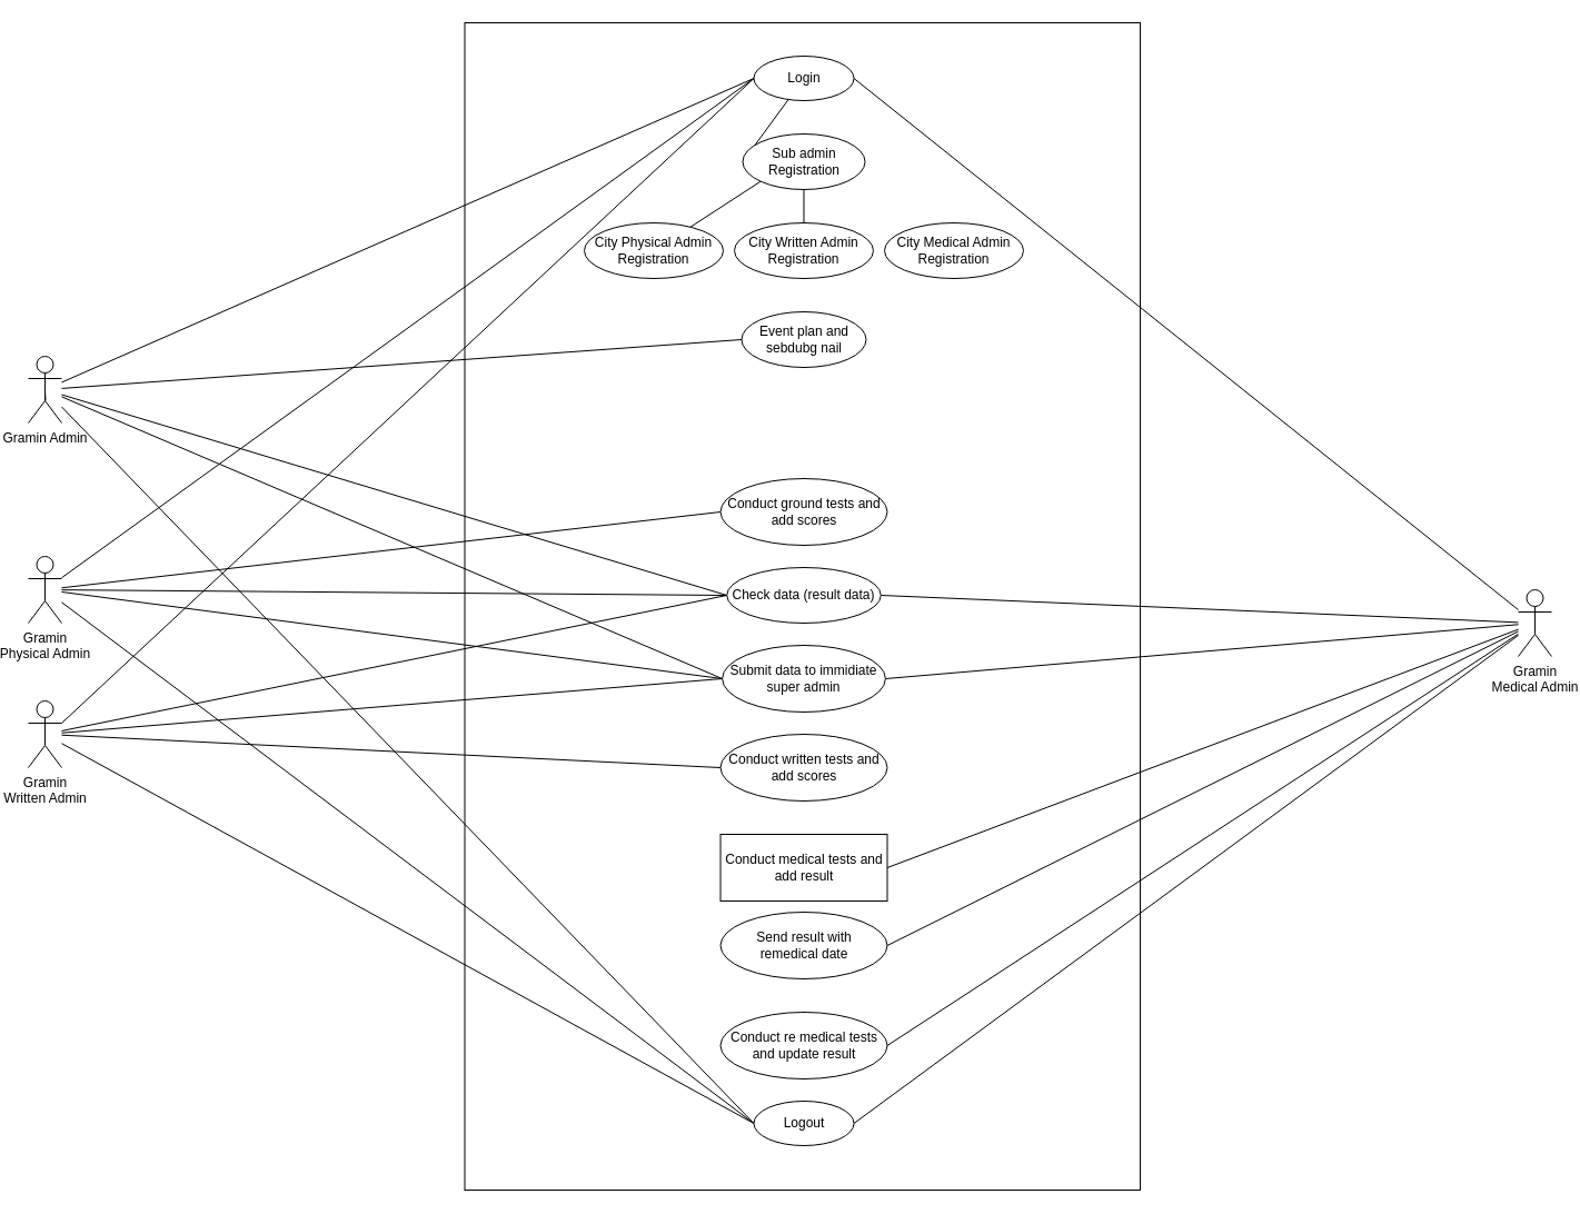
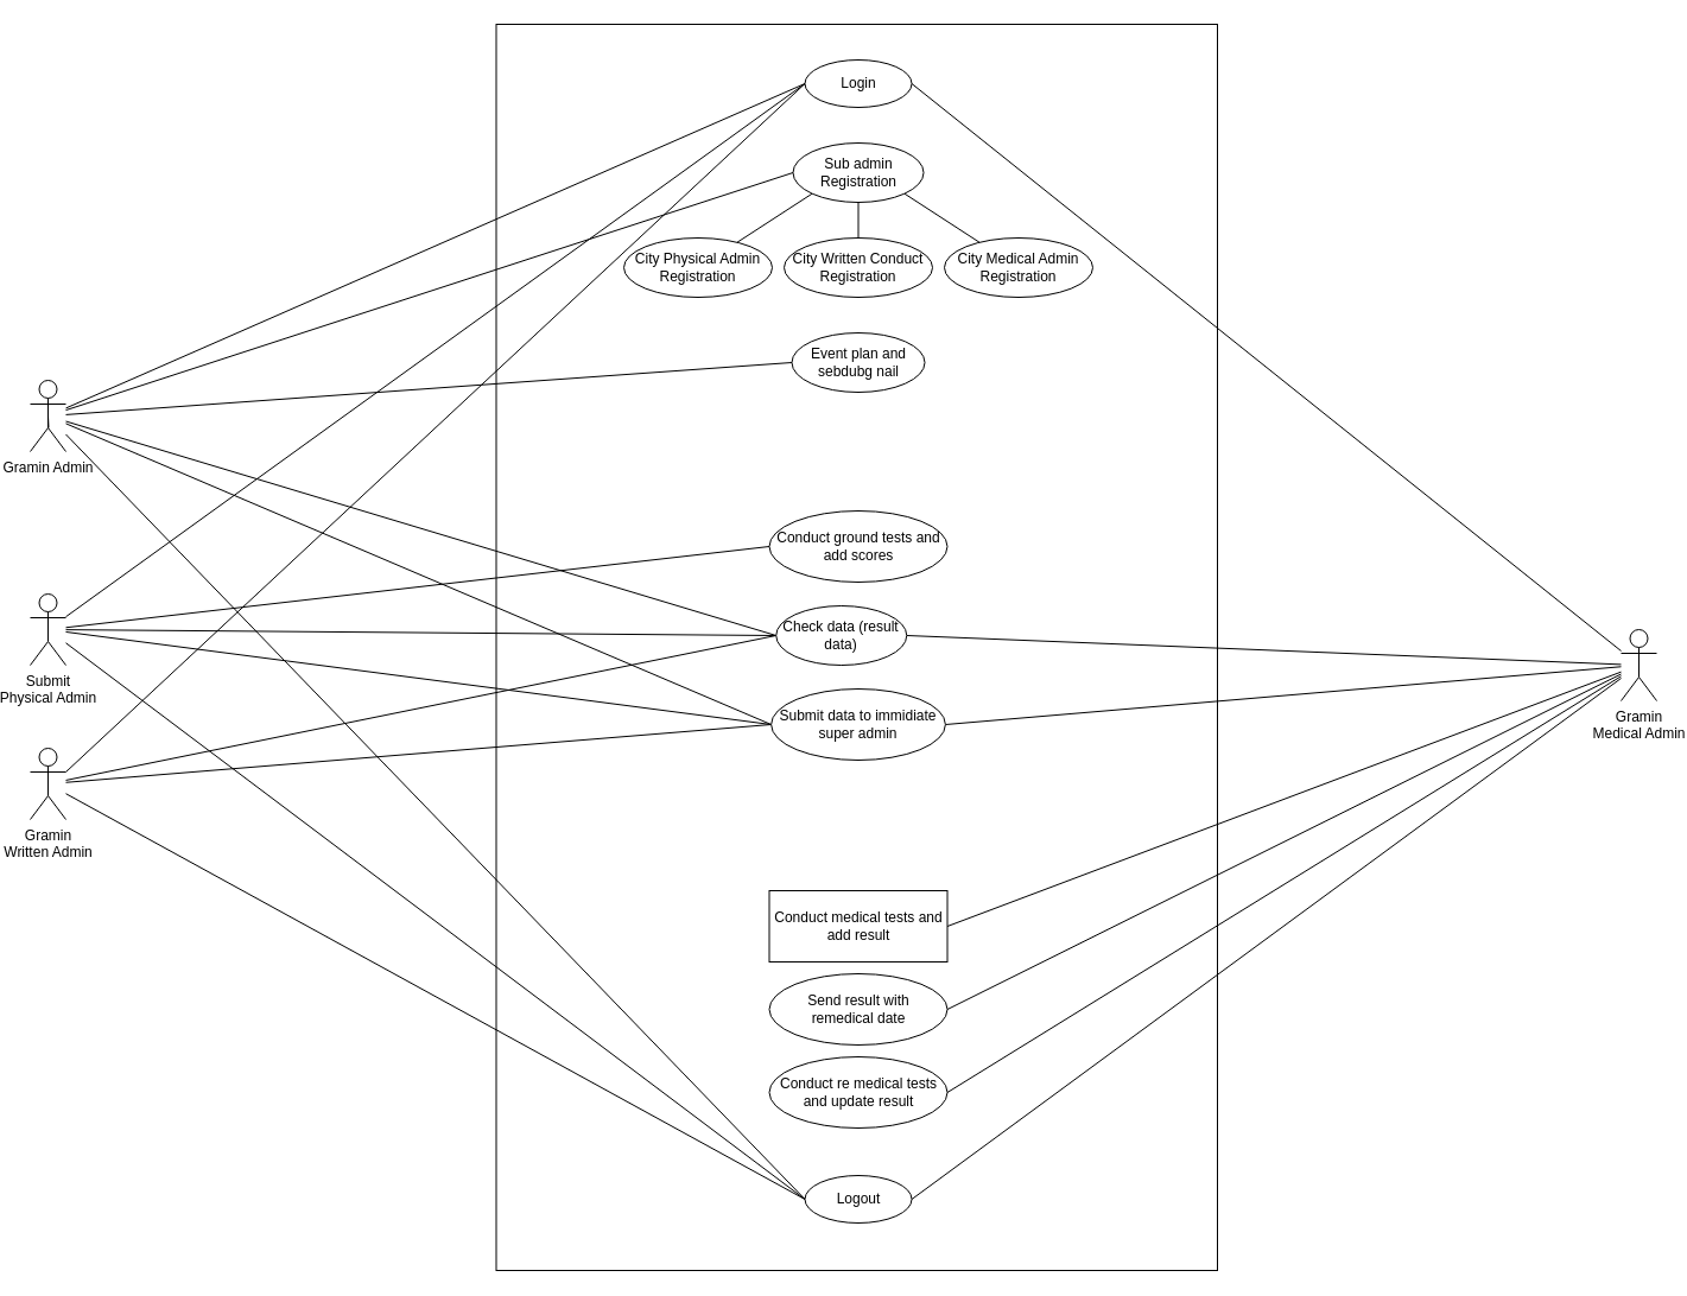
- <mxCell id="12" style="edgeStyle=none;rounded=0;orthogonalLoop=1;jettySize=auto;html=1;exitX=0;exitY=0.5;exitDx=0;exitDy=0;endArrow=none;endFill=0;" parent="1" source="13" target="8" edge="1"><mxGeometry relative="1" as="geometry" /></mxCell>
+ <mxCell id="12" style="edgeStyle=none;rounded=0;orthogonalLoop=1;jettySize=auto;html=1;exitX=0;exitY=0.5;exitDx=0;exitDy=0;endArrow=none;endFill=0;" parent="1" source="13" target="4" edge="1"><mxGeometry relative="1" as="geometry" /></mxCell>
+ <mxCell id="11" style="edgeStyle=none;rounded=0;orthogonalLoop=1;jettySize=auto;html=1;exitX=1;exitY=1;exitDx=0;exitDy=0;endArrow=none;endFill=0;" parent="1" source="13" target="29" edge="1"><mxGeometry relative="1" as="geometry" /></mxCell>
- <mxCell id="23" value="City Written Admin&lt;br&gt;Registration" style="ellipse;whiteSpace=wrap;html=1;" parent="1" vertex="1"><mxGeometry x="655" y="200" width="125" height="50" as="geometry" /></mxCell>
+ <mxCell id="23" value="City Written Conduct&lt;br&gt;Registration" style="ellipse;whiteSpace=wrap;html=1;" parent="1" vertex="1"><mxGeometry x="655" y="200" width="125" height="50" as="geometry" /></mxCell>
- <mxCell id="37" value="Check data (result data)" style="ellipse;whiteSpace=wrap;html=1;" parent="1" vertex="1"><mxGeometry x="648.25" y="510" width="138.5" height="50" as="geometry" /></mxCell>
+ <mxCell id="37" value="Check data (result data)" style="ellipse;whiteSpace=wrap;html=1;" parent="1" vertex="1"><mxGeometry x="648.25" y="510" width="110" height="50" as="geometry" /></mxCell>
- <mxCell id="30" value="Gramin&lt;br&gt;Physical Admin" style="shape=umlActor;verticalLabelPosition=bottom;verticalAlign=top;html=1;outlineConnect=0;" parent="1" vertex="1"><mxGeometry x="20" y="500" width="30" height="60" as="geometry" /></mxCell>
+ <mxCell id="30" value="Submit&lt;br&gt;Physical Admin" style="shape=umlActor;verticalLabelPosition=bottom;verticalAlign=top;html=1;outlineConnect=0;" parent="1" vertex="1"><mxGeometry x="20" y="500" width="30" height="60" as="geometry" /></mxCell>
- <mxCell id="38" style="edgeStyle=none;rounded=0;orthogonalLoop=1;jettySize=auto;html=1;exitX=0;exitY=0.5;exitDx=0;exitDy=0;endArrow=none;endFill=0;" parent="1" source="39" target="46" edge="1"><mxGeometry relative="1" as="geometry" /></mxCell>
- <mxCell id="39" value="Conduct written tests and add scores" style="ellipse;whiteSpace=wrap;html=1;" parent="1" vertex="1"><mxGeometry x="642.51" y="660" width="150" height="60" as="geometry" /></mxCell>
- <mxCell id="45" value="Conduct re medical tests and update result" style="ellipse;whiteSpace=wrap;html=1;" parent="1" vertex="1"><mxGeometry x="642.5" y="910" width="150" height="60" as="geometry" /></mxCell>
+ <mxCell id="45" value="Conduct re medical tests and update result" style="ellipse;whiteSpace=wrap;html=1;" parent="1" vertex="1"><mxGeometry x="642.5" y="890" width="150" height="60" as="geometry" /></mxCell>
